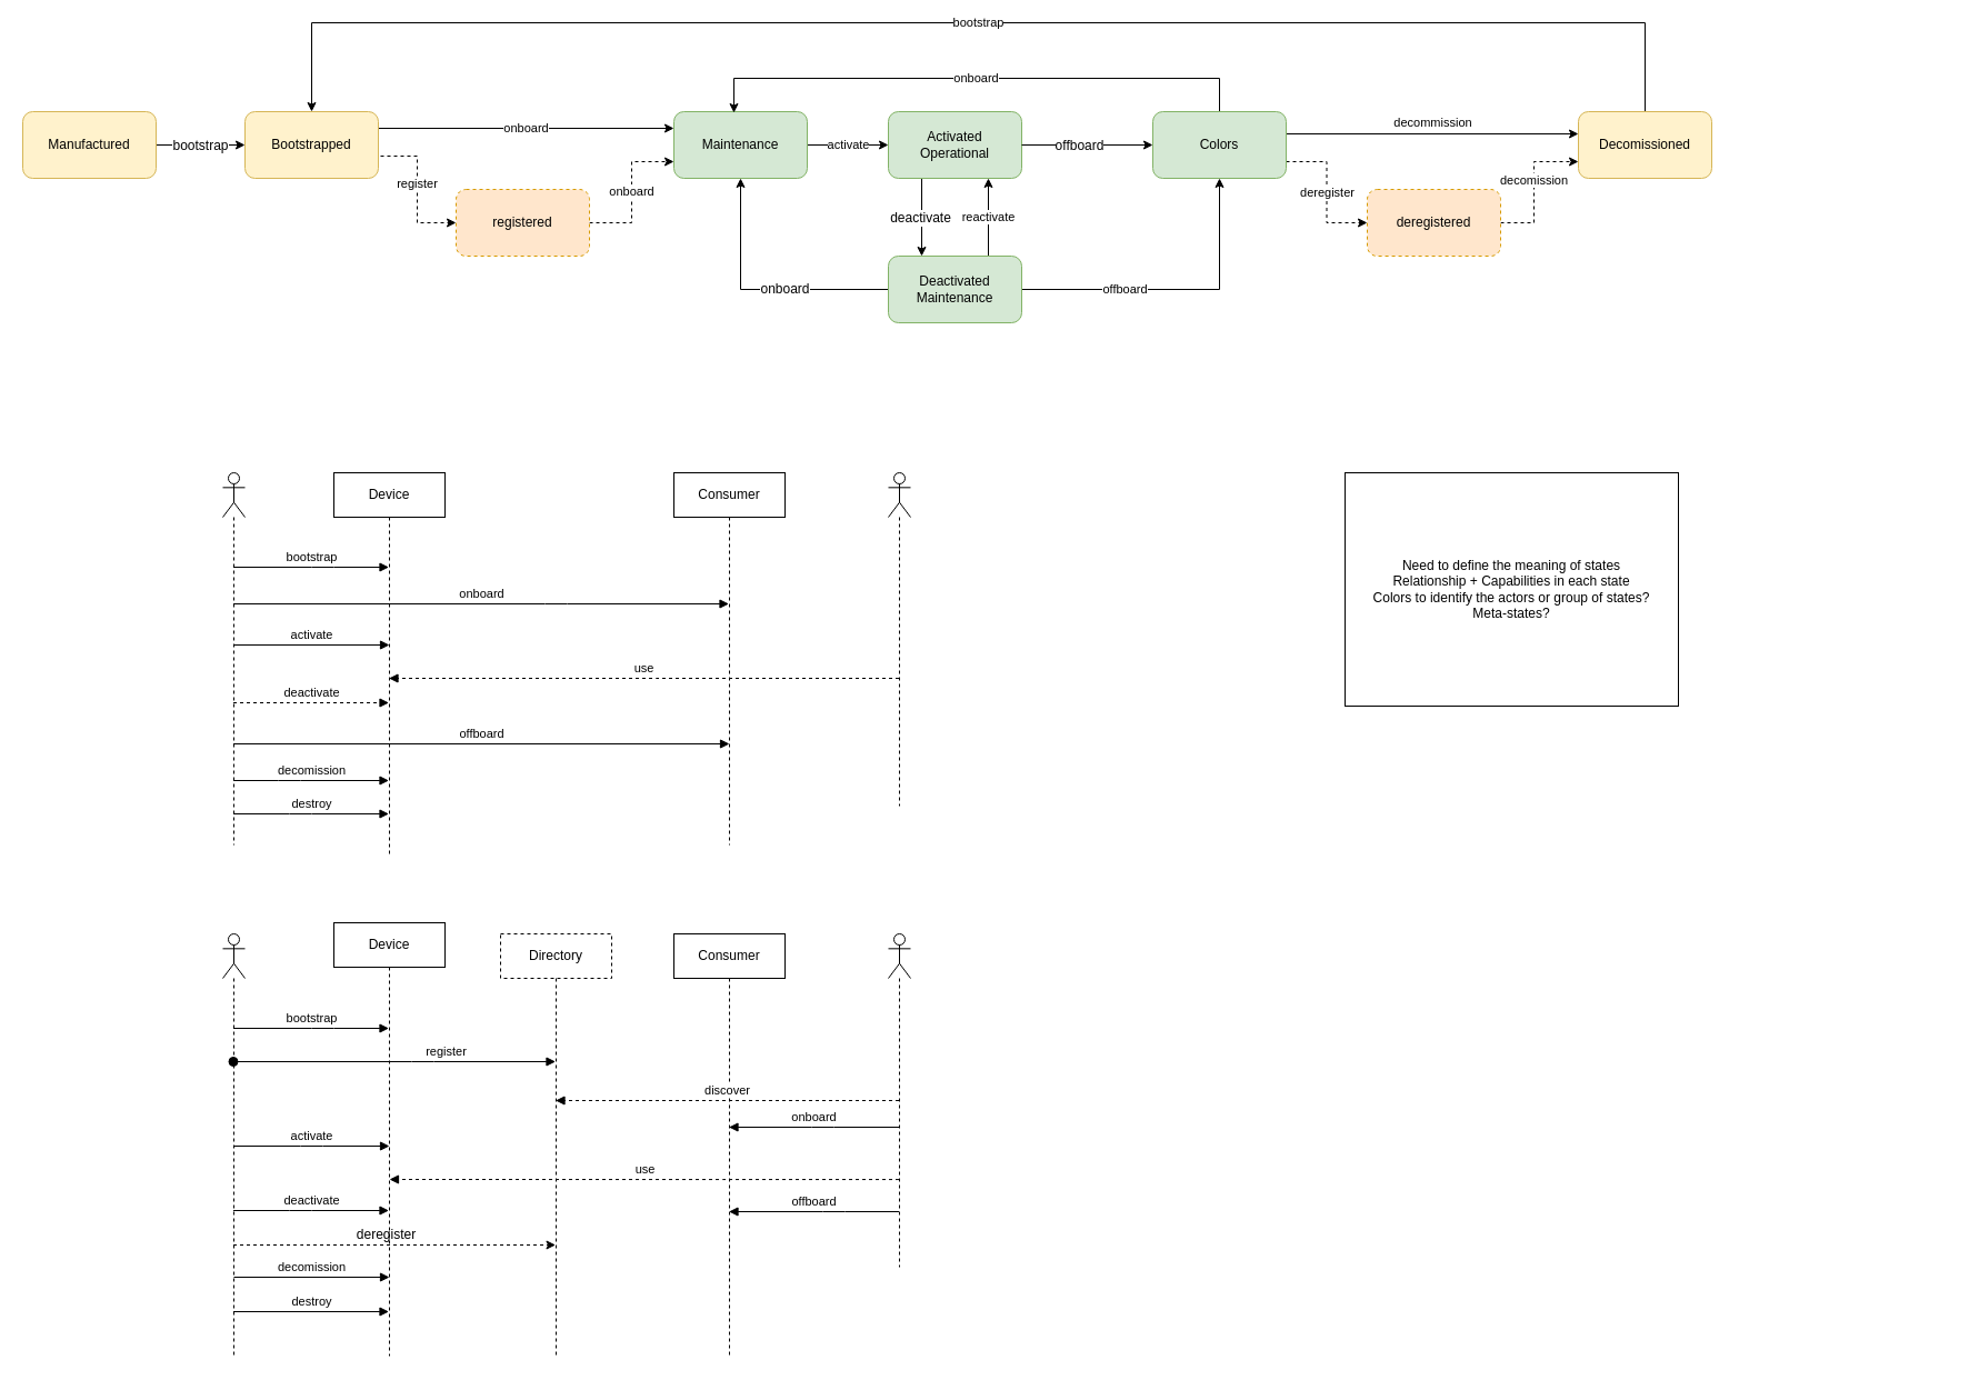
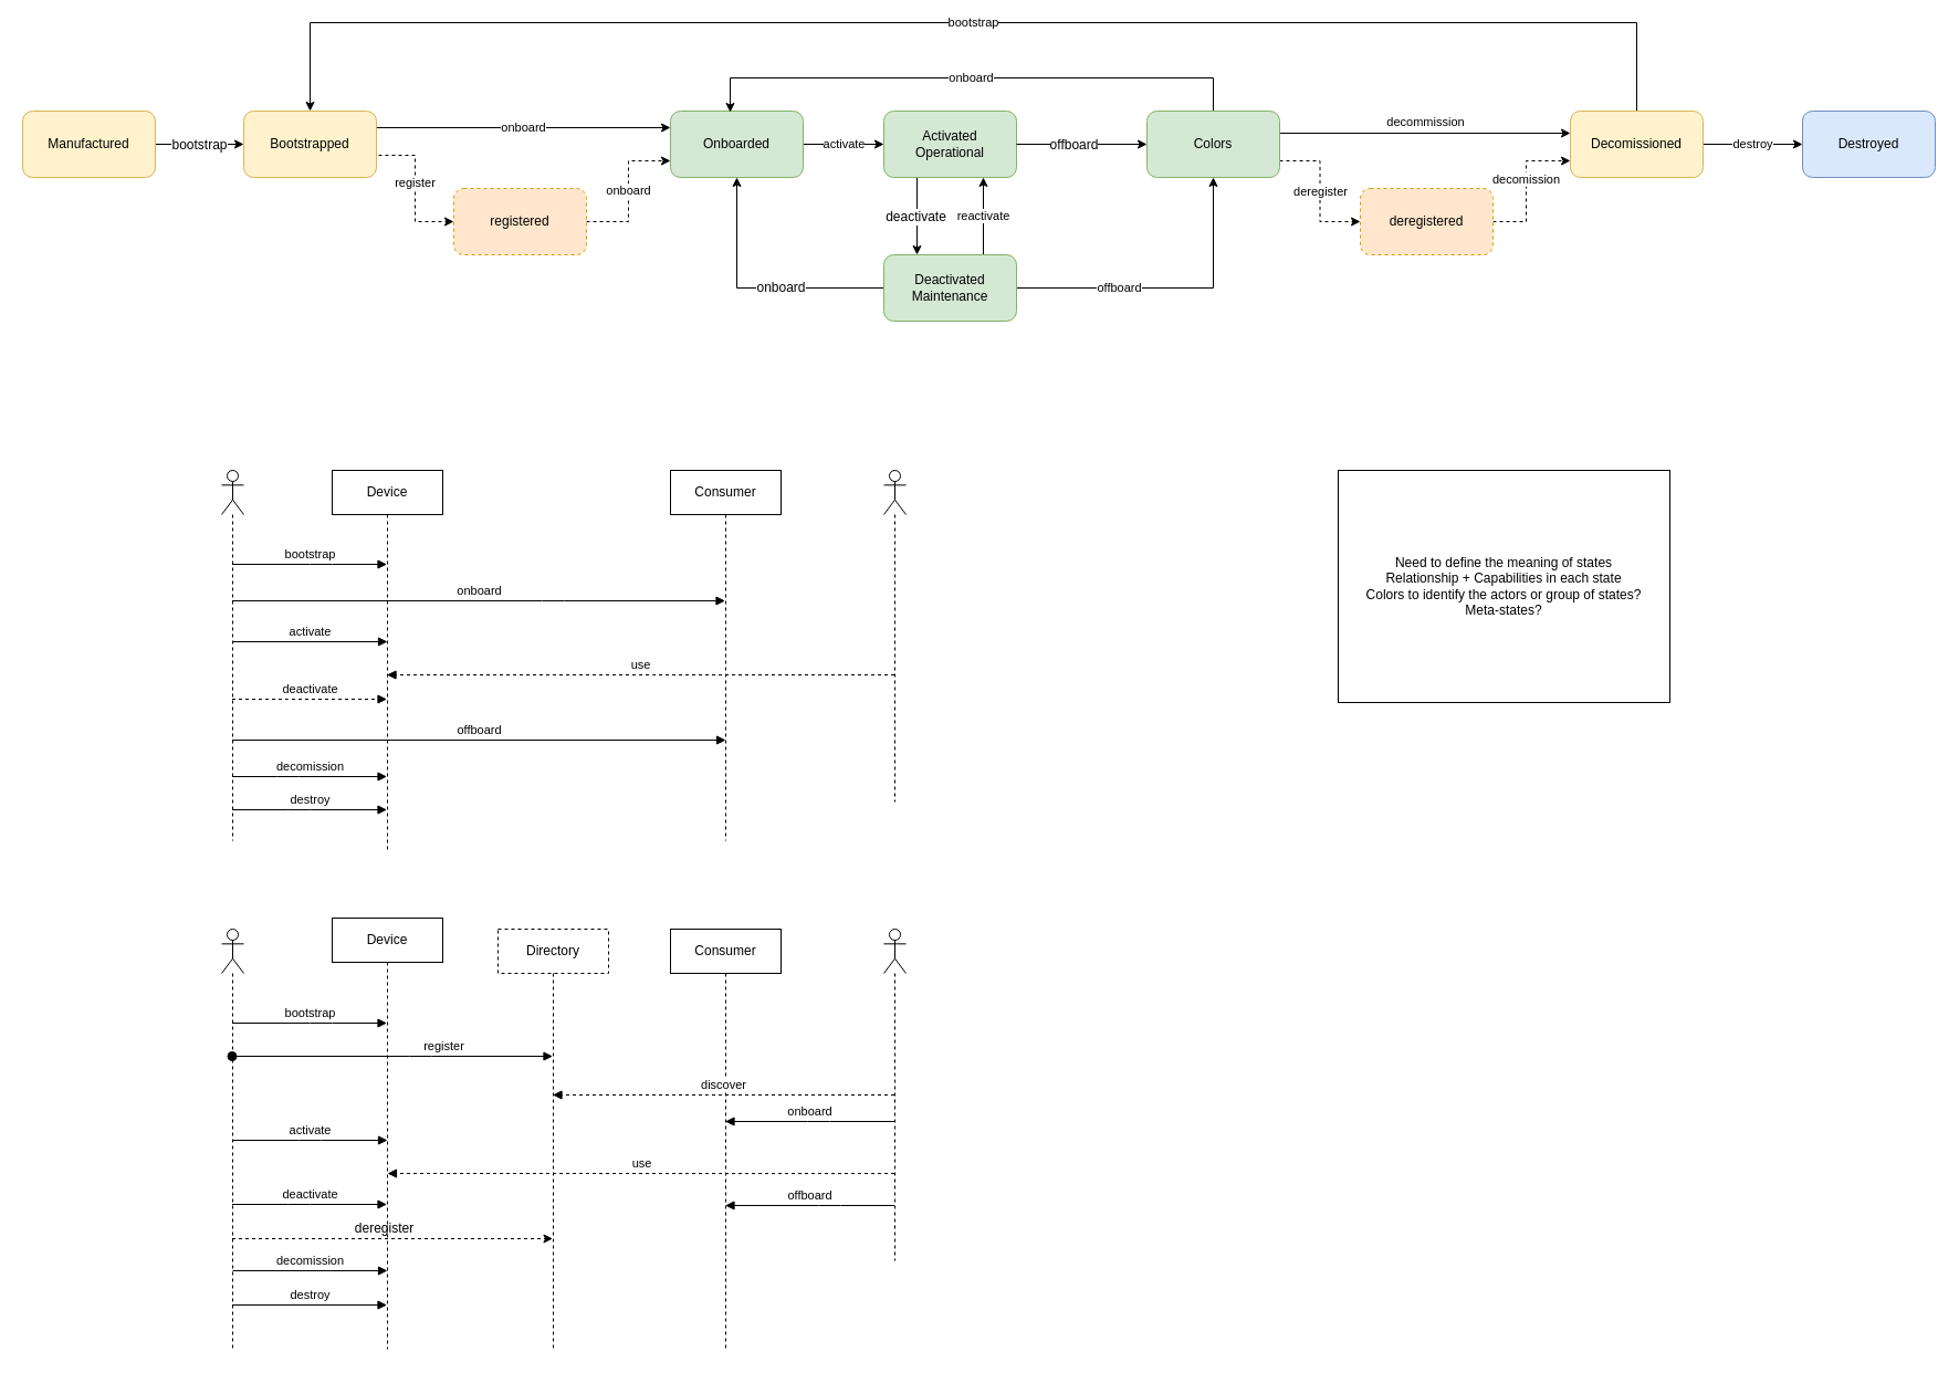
- <mxCell id="10" value="Maintenance" style="rounded=1;whiteSpace=wrap;html=1;fillColor=#d5e8d4;strokeColor=#82b366;" parent="1" vertex="1"><mxGeometry x="606" y="100" width="120" height="60" as="geometry" /></mxCell>
+ <mxCell id="10" value="Onboarded" style="rounded=1;whiteSpace=wrap;html=1;fillColor=#d5e8d4;strokeColor=#82b366;" parent="1" vertex="1"><mxGeometry x="606" y="100" width="120" height="60" as="geometry" /></mxCell>
+ <mxCell id="20" value="destroy" style="edgeStyle=orthogonalEdgeStyle;rounded=0;orthogonalLoop=1;jettySize=auto;html=1;exitX=1;exitY=0.5;exitDx=0;exitDy=0;" parent="1" source="22" target="23" edge="1"><mxGeometry relative="1" as="geometry" /></mxCell>
+ <mxCell id="23" value="Destroyed" style="rounded=1;whiteSpace=wrap;html=1;fillColor=#dae8fc;strokeColor=#6c8ebf;" parent="1" vertex="1"><mxGeometry x="1630" y="100" width="120" height="60" as="geometry" /></mxCell>
